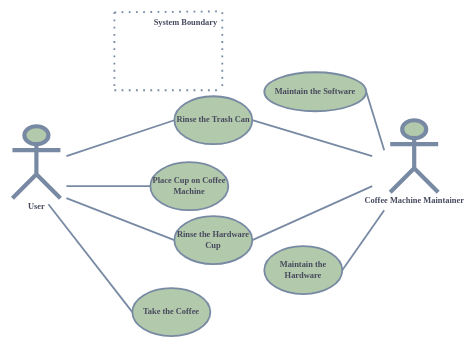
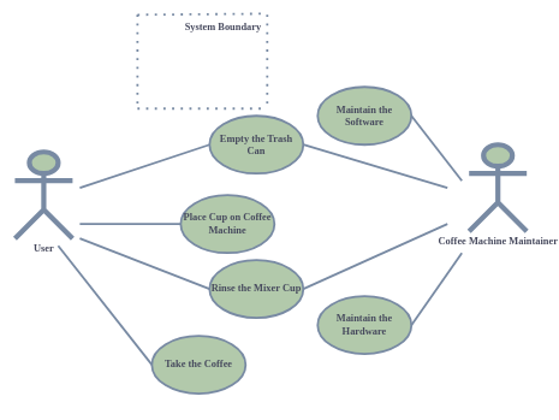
- <mxCell id="8" value="Maintain the Software" style="ellipse;whiteSpace=wrap;html=1;fillColor=#B2C9AB;strokeColor=#788AA3;fontColor=#46495D;strokeWidth=3;fontFamily=Times New Roman;fontStyle=1;fontSize=14;" vertex="1" parent="1"><mxGeometry x="440" y="120" width="170" height="65" as="geometry" /></mxCell>
+ <mxCell id="8" value="Maintain the Software" style="ellipse;whiteSpace=wrap;html=1;fillColor=#B2C9AB;strokeColor=#788AA3;fontColor=#46495D;strokeWidth=3;fontFamily=Times New Roman;fontStyle=1;fontSize=14;" vertex="1" parent="1"><mxGeometry x="440" y="120" width="130" height="80" as="geometry" /></mxCell>
- <mxCell id="12" value="Rinse the Trash Can" style="ellipse;whiteSpace=wrap;html=1;fillColor=#B2C9AB;strokeColor=#788AA3;fontColor=#46495D;strokeWidth=3;fontFamily=Times New Roman;fontStyle=1;fontSize=14;" vertex="1" parent="1"><mxGeometry x="290" y="160" width="130" height="80" as="geometry" /></mxCell>
+ <mxCell id="12" value="Empty the Trash Can" style="ellipse;whiteSpace=wrap;html=1;fillColor=#B2C9AB;strokeColor=#788AA3;fontColor=#46495D;strokeWidth=3;fontFamily=Times New Roman;fontStyle=1;fontSize=14;" vertex="1" parent="1"><mxGeometry x="290" y="160" width="130" height="80" as="geometry" /></mxCell>
- <mxCell id="13" value="Rinse the Hardware Cup" style="ellipse;whiteSpace=wrap;html=1;fillColor=#B2C9AB;strokeColor=#788AA3;fontColor=#46495D;strokeWidth=3;fontFamily=Times New Roman;fontStyle=1;fontSize=14;" vertex="1" parent="1"><mxGeometry x="290" y="360" width="130" height="80" as="geometry" /></mxCell>
+ <mxCell id="13" value="Rinse the Mixer Cup" style="ellipse;whiteSpace=wrap;html=1;fillColor=#B2C9AB;strokeColor=#788AA3;fontColor=#46495D;strokeWidth=3;fontFamily=Times New Roman;fontStyle=1;fontSize=14;" vertex="1" parent="1"><mxGeometry x="290" y="360" width="130" height="80" as="geometry" /></mxCell>
- <mxCell id="4" value="Take the Coffee" style="ellipse;whiteSpace=wrap;html=1;fillColor=#B2C9AB;strokeColor=#788AA3;fontColor=#46495D;strokeWidth=3;fontFamily=Times New Roman;fontStyle=1;fontSize=14;" vertex="1" parent="1"><mxGeometry x="220" y="480" width="130" height="80" as="geometry" /></mxCell>
+ <mxCell id="4" value="Take the Coffee" style="ellipse;whiteSpace=wrap;html=1;fillColor=#B2C9AB;strokeColor=#788AA3;fontColor=#46495D;strokeWidth=3;fontFamily=Times New Roman;fontStyle=1;fontSize=14;" vertex="1" parent="1"><mxGeometry x="210" y="465" width="130" height="80" as="geometry" /></mxCell>
